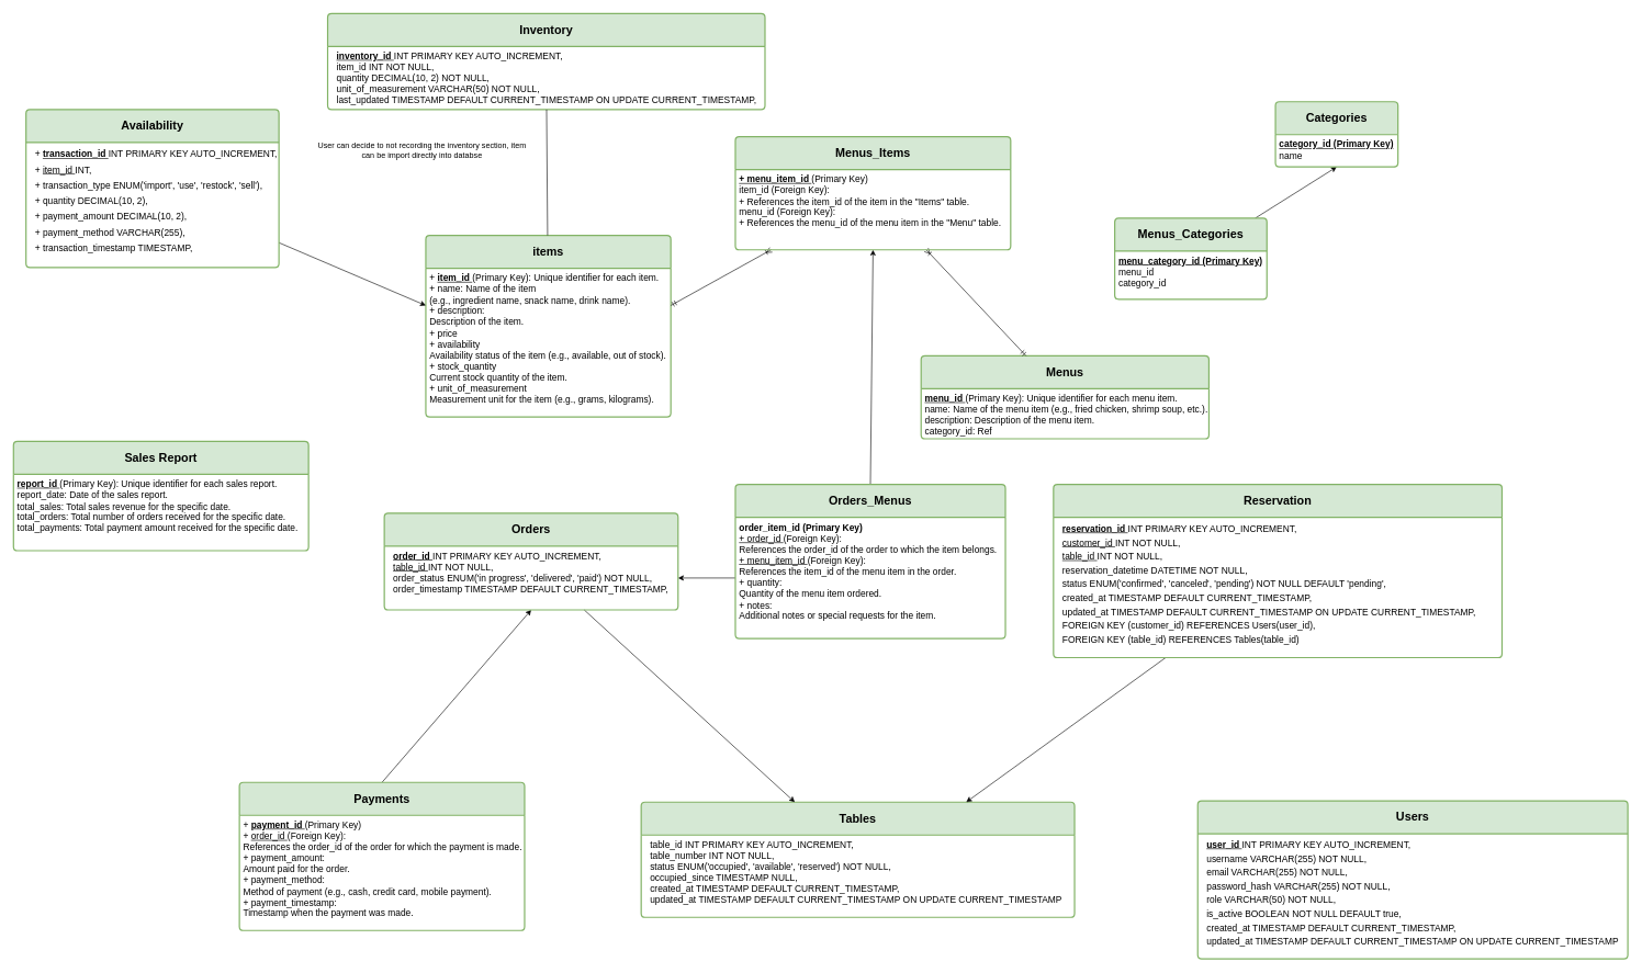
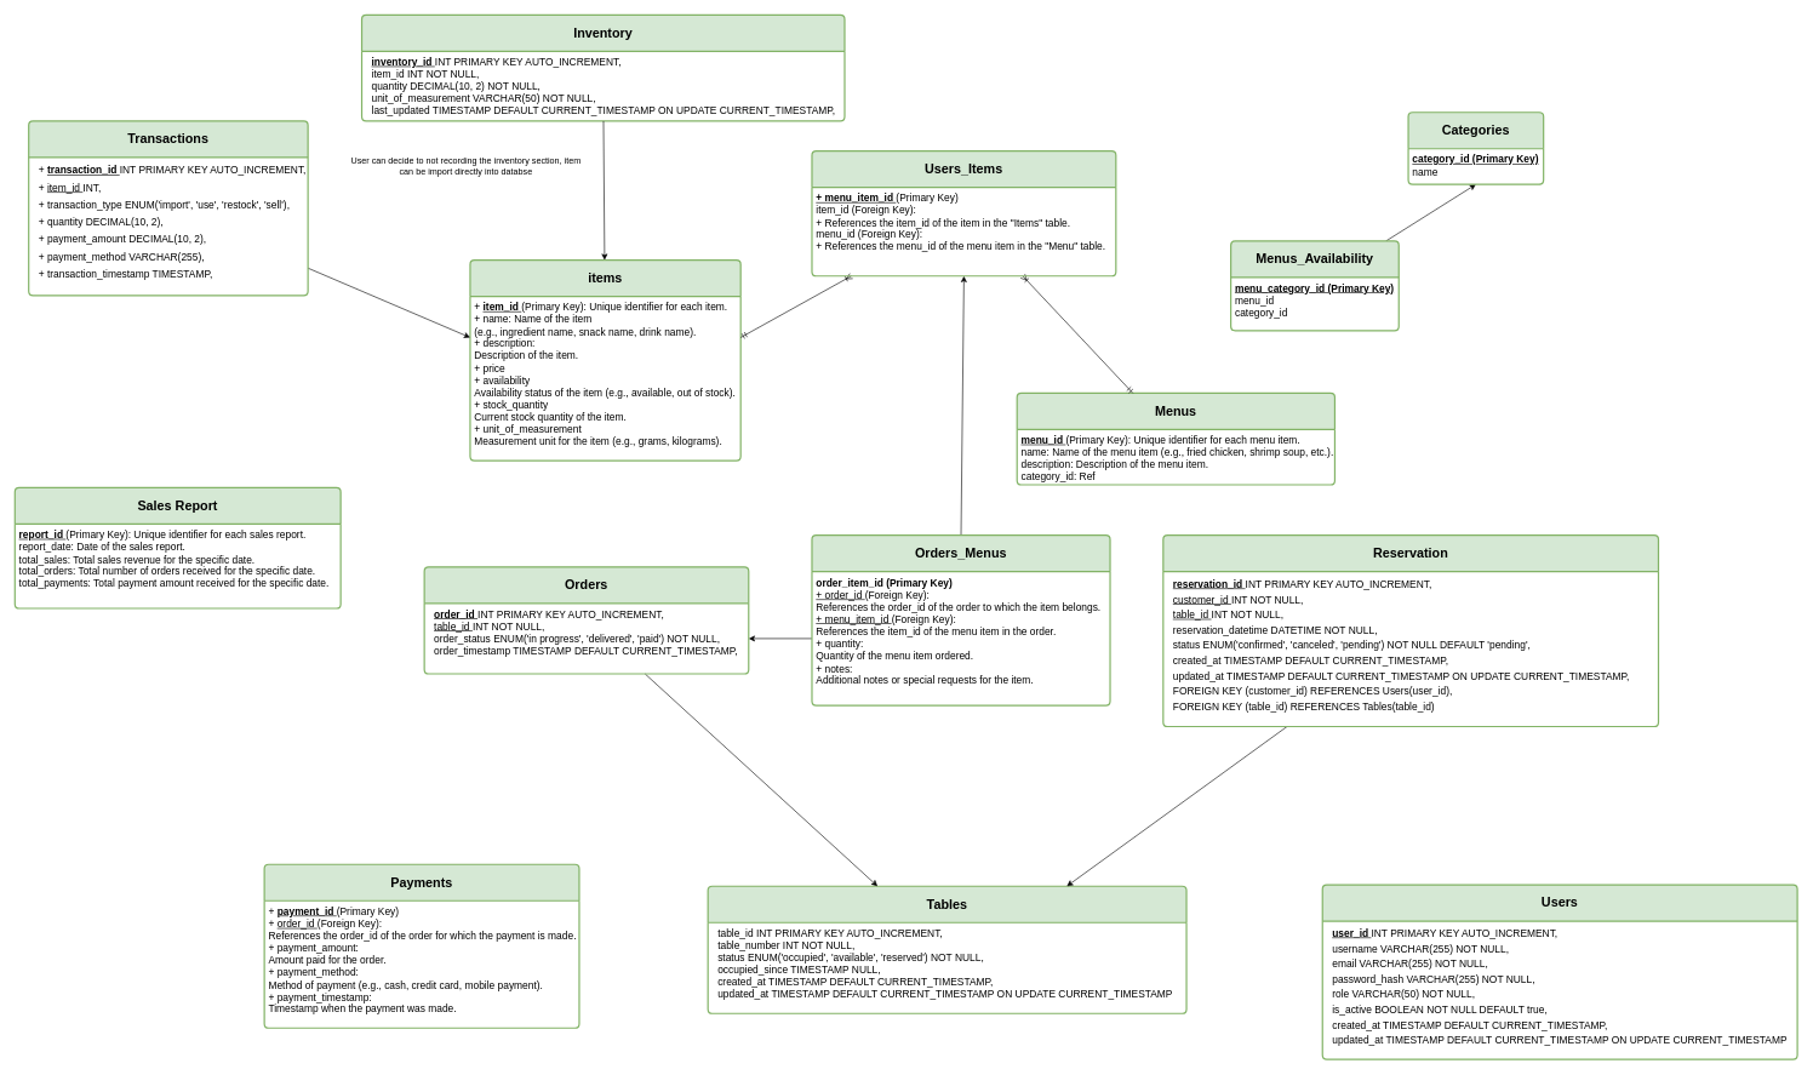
- <mxCell id="31" value="&lt;b style=&quot;&quot;&gt;&lt;font style=&quot;font-size: 18px;&quot;&gt;Availability &lt;/font&gt;&lt;/b&gt;" style="swimlane;childLayout=stackLayout;horizontal=1;startSize=50;horizontalStack=0;rounded=1;fontSize=14;fontStyle=0;strokeWidth=2;resizeParent=0;resizeLast=1;shadow=0;dashed=0;align=center;arcSize=4;whiteSpace=wrap;html=1;fillColor=#d5e8d4;strokeColor=#82b366;" parent="1" vertex="1"><mxGeometry x="39" y="166" width="384" height="240" as="geometry" /></mxCell>
+ <mxCell id="31" value="&lt;b style=&quot;&quot;&gt;&lt;font style=&quot;font-size: 18px;&quot;&gt;Transactions &lt;/font&gt;&lt;/b&gt;" style="swimlane;childLayout=stackLayout;horizontal=1;startSize=50;horizontalStack=0;rounded=1;fontSize=14;fontStyle=0;strokeWidth=2;resizeParent=0;resizeLast=1;shadow=0;dashed=0;align=center;arcSize=4;whiteSpace=wrap;html=1;fillColor=#d5e8d4;strokeColor=#82b366;" parent="1" vertex="1"><mxGeometry x="39" y="166" width="384" height="240" as="geometry" /></mxCell>
- <mxCell id="28" value="&lt;b style=&quot;&quot;&gt;&lt;font style=&quot;font-size: 18px;&quot;&gt;Menus_Items&lt;/font&gt;&lt;/b&gt;" style="swimlane;childLayout=stackLayout;horizontal=1;startSize=50;horizontalStack=0;rounded=1;fontSize=14;fontStyle=0;strokeWidth=2;resizeParent=0;resizeLast=1;shadow=0;dashed=0;align=center;arcSize=4;whiteSpace=wrap;html=1;fillColor=#d5e8d4;strokeColor=#82b366;" parent="1" vertex="1"><mxGeometry x="1116" y="207" width="418" height="172" as="geometry" /></mxCell>
+ <mxCell id="28" value="&lt;b style=&quot;&quot;&gt;&lt;font style=&quot;font-size: 18px;&quot;&gt;Users_Items&lt;/font&gt;&lt;/b&gt;" style="swimlane;childLayout=stackLayout;horizontal=1;startSize=50;horizontalStack=0;rounded=1;fontSize=14;fontStyle=0;strokeWidth=2;resizeParent=0;resizeLast=1;shadow=0;dashed=0;align=center;arcSize=4;whiteSpace=wrap;html=1;fillColor=#d5e8d4;strokeColor=#82b366;" parent="1" vertex="1"><mxGeometry x="1116" y="207" width="418" height="172" as="geometry" /></mxCell>
- <mxCell id="40" style="rounded=0;orthogonalLoop=1;jettySize=auto;html=1;endArrow=none;" parent="1" source="39" target="24" edge="1"><mxGeometry relative="1" as="geometry" /></mxCell>
+ <mxCell id="40" style="rounded=0;orthogonalLoop=1;jettySize=auto;html=1;" parent="1" source="39" target="24" edge="1"><mxGeometry relative="1" as="geometry" /></mxCell>
- <mxCell id="12" value="&lt;b style=&quot;&quot;&gt;&lt;font style=&quot;font-size: 18px;&quot;&gt;Menus_Categories&lt;/font&gt;&lt;/b&gt;" style="swimlane;childLayout=stackLayout;horizontal=1;startSize=50;horizontalStack=0;rounded=1;fontSize=14;fontStyle=0;strokeWidth=2;resizeParent=0;resizeLast=1;shadow=0;dashed=0;align=center;arcSize=4;whiteSpace=wrap;html=1;fillColor=#d5e8d4;strokeColor=#82b366;" parent="1" vertex="1"><mxGeometry x="1692" y="331" width="231" height="123" as="geometry" /></mxCell>
+ <mxCell id="12" value="&lt;b style=&quot;&quot;&gt;&lt;font style=&quot;font-size: 18px;&quot;&gt;Menus_Availability&lt;/font&gt;&lt;/b&gt;" style="swimlane;childLayout=stackLayout;horizontal=1;startSize=50;horizontalStack=0;rounded=1;fontSize=14;fontStyle=0;strokeWidth=2;resizeParent=0;resizeLast=1;shadow=0;dashed=0;align=center;arcSize=4;whiteSpace=wrap;html=1;fillColor=#d5e8d4;strokeColor=#82b366;" parent="1" vertex="1"><mxGeometry x="1692" y="331" width="231" height="123" as="geometry" /></mxCell>
- <mxCell id="4" style="rounded=0;orthogonalLoop=1;jettySize=auto;html=1;exitX=0.5;exitY=0;exitDx=0;exitDy=0;entryX=0.5;entryY=1;entryDx=0;entryDy=0;fontSize=14;" parent="1" source="19" target="16" edge="1"><mxGeometry relative="1" as="geometry"><mxPoint x="1502.607" y="1047" as="sourcePoint" /><mxPoint x="1382.393" y="975" as="targetPoint" /></mxGeometry></mxCell>
